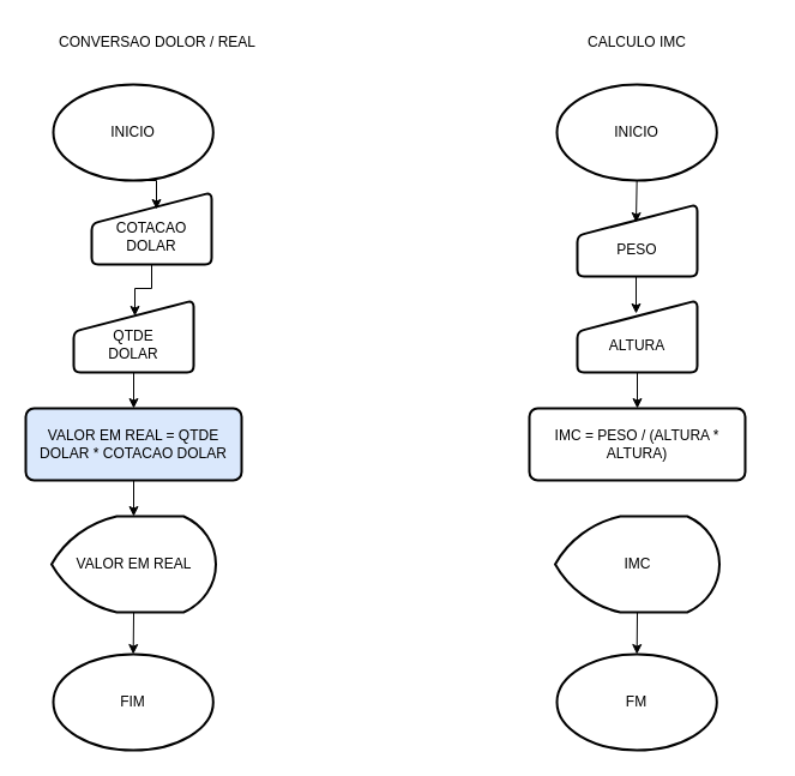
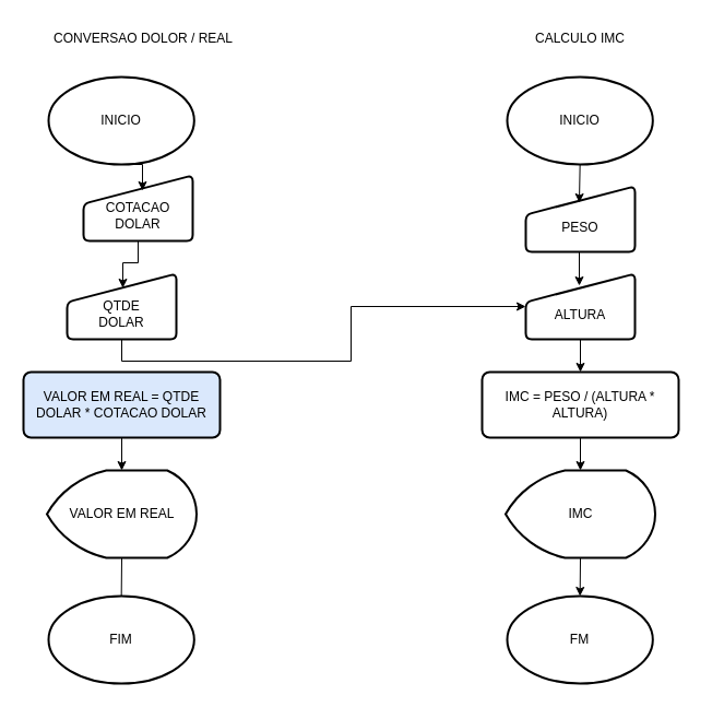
- <mxCell id="5" style="edgeStyle=orthogonalEdgeStyle;rounded=0;orthogonalLoop=1;jettySize=auto;html=1;exitX=0.5;exitY=1;exitDx=0;exitDy=0;entryX=0.5;entryY=0;entryDx=0;entryDy=0;" edge="1" parent="1" source="6" target="7"><mxGeometry relative="1" as="geometry" /></mxCell>
+ <mxCell id="5" style="edgeStyle=orthogonalEdgeStyle;rounded=0;orthogonalLoop=1;jettySize=auto;html=1;exitX=0.5;exitY=1;exitDx=0;exitDy=0;" edge="1" parent="1" source="6" target="13"><mxGeometry relative="1" as="geometry" /></mxCell>
+ <mxCell id="14" style="edgeStyle=orthogonalEdgeStyle;rounded=0;orthogonalLoop=1;jettySize=auto;html=1;exitX=0.5;exitY=1;exitDx=0;exitDy=0;" edge="1" parent="1" source="15" target="16"><mxGeometry relative="1" as="geometry" /></mxCell>
- <mxCell id="22" style="edgeStyle=orthogonalEdgeStyle;rounded=0;orthogonalLoop=1;jettySize=auto;html=1;exitX=0.5;exitY=1;exitDx=0;exitDy=0;exitPerimeter=0;entryX=0.5;entryY=0;entryDx=0;entryDy=0;entryPerimeter=0;" edge="1" parent="1" source="8" target="3"><mxGeometry relative="1" as="geometry" /></mxCell>
+ <mxCell id="22" style="edgeStyle=orthogonalEdgeStyle;rounded=0;orthogonalLoop=1;jettySize=auto;html=1;exitX=0.5;exitY=1;exitDx=0;exitDy=0;exitPerimeter=0;entryX=0.5;entryY=0;entryDx=0;entryDy=0;entryPerimeter=0;endArrow=none;" edge="1" parent="1" source="8" target="3"><mxGeometry relative="1" as="geometry" /></mxCell>
